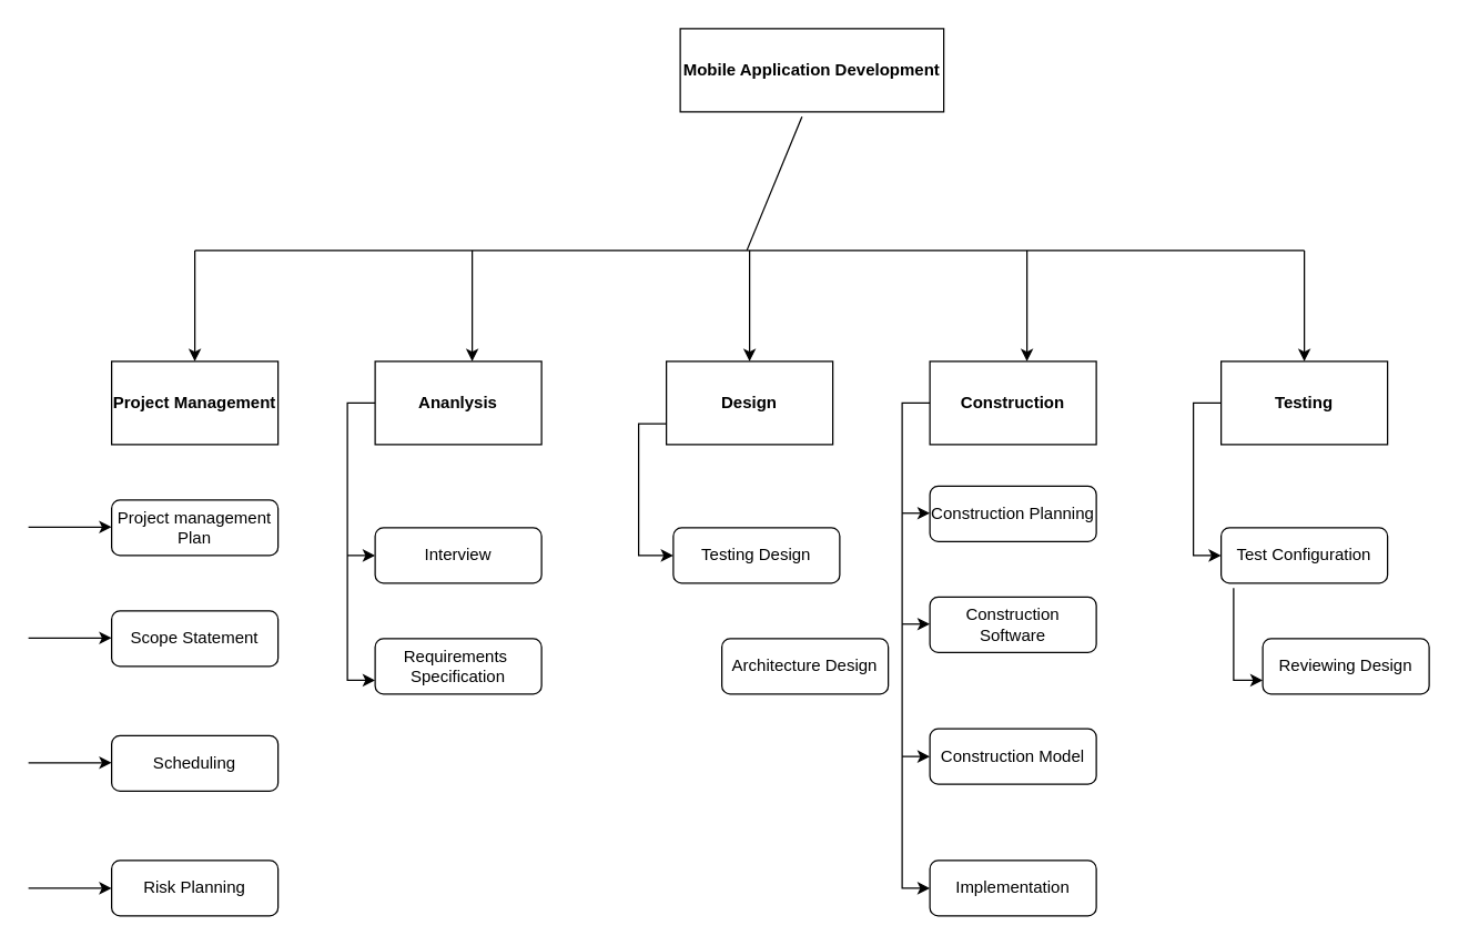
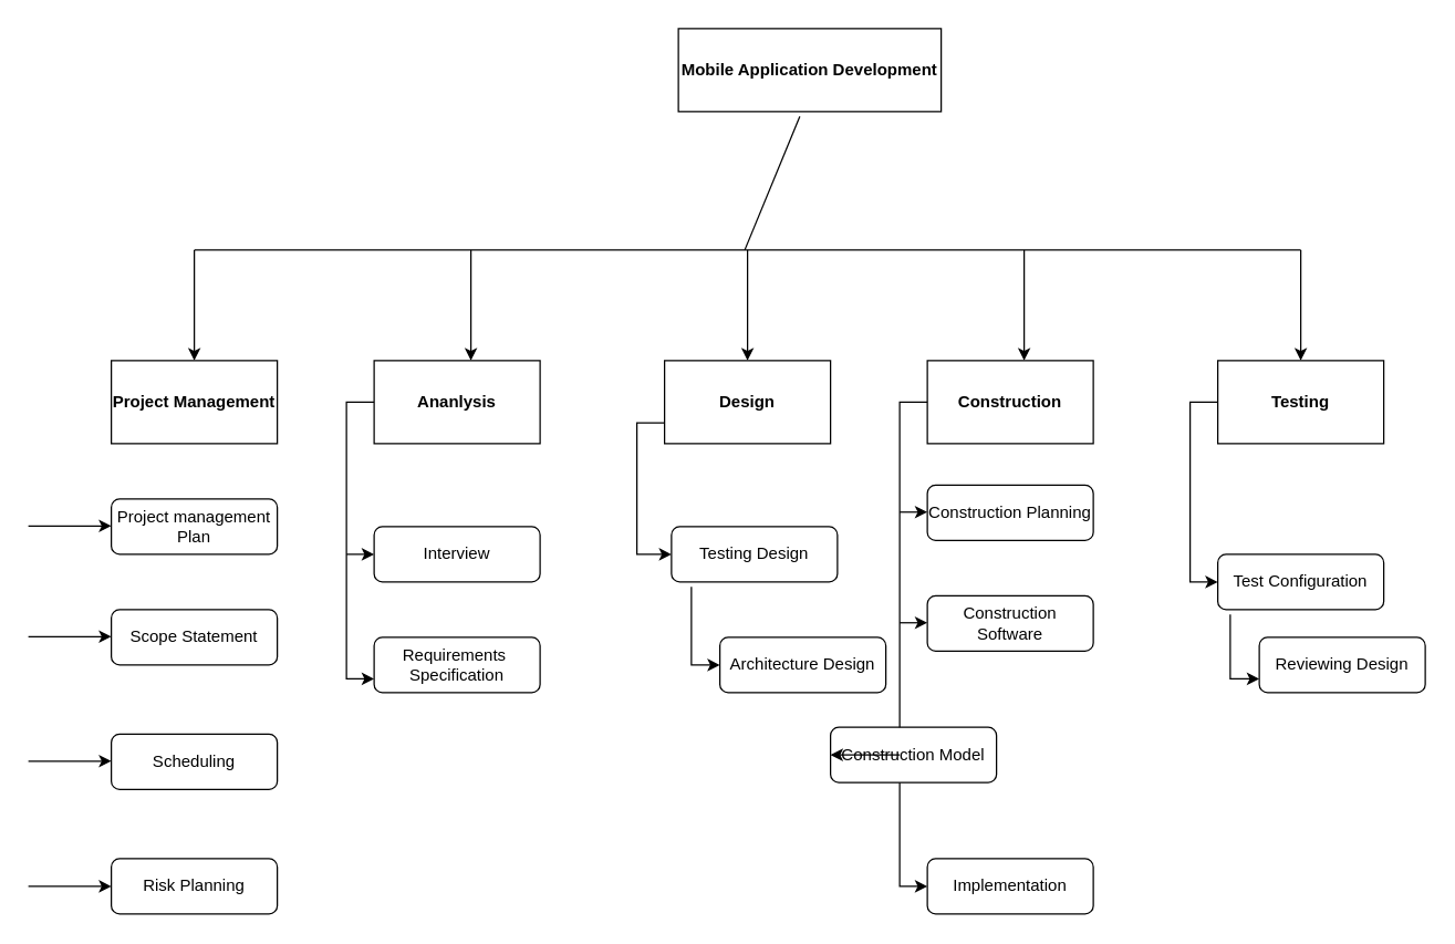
- <mxCell id="38" value="Test Configuration" style="rounded=1;whiteSpace=wrap;html=1;" parent="1" vertex="1"><mxGeometry x="880" y="380" width="120" height="40" as="geometry" /></mxCell>
+ <mxCell id="38" value="Test Configuration" style="rounded=1;whiteSpace=wrap;html=1;" parent="1" vertex="1"><mxGeometry x="880" y="400" width="120" height="40" as="geometry" /></mxCell>
+ <mxCell id="30" style="edgeStyle=orthogonalEdgeStyle;rounded=0;orthogonalLoop=1;jettySize=auto;html=1;entryX=0;entryY=0.5;entryDx=0;entryDy=0;exitX=0.12;exitY=1.085;exitDx=0;exitDy=0;exitPerimeter=0;" parent="1" source="31" target="32" edge="1"><mxGeometry relative="1" as="geometry"><Array as="points"><mxPoint x="499" y="480" /></Array></mxGeometry></mxCell>
- <mxCell id="35" value="Construction Model" style="rounded=1;whiteSpace=wrap;html=1;" parent="1" vertex="1"><mxGeometry x="670" y="525" width="120" height="40" as="geometry" /></mxCell>
+ <mxCell id="35" value="Construction Model" style="rounded=1;whiteSpace=wrap;html=1;" parent="1" vertex="1"><mxGeometry x="600" y="525" width="120" height="40" as="geometry" /></mxCell>
